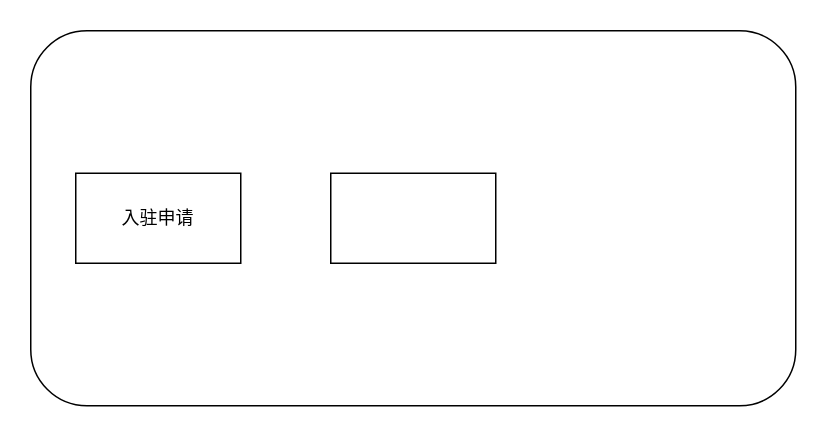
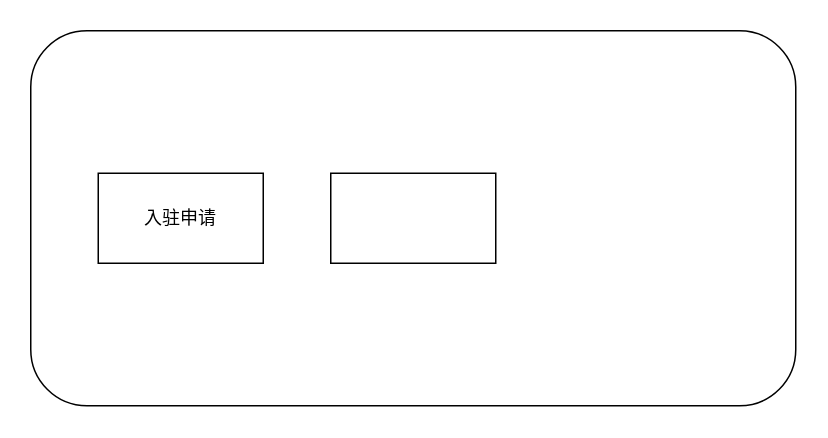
- <mxCell id="3" value="入驻申请" style="rounded=0;whiteSpace=wrap;html=1;" vertex="1" parent="2"><mxGeometry x="30" y="95" width="110" height="60" as="geometry" /></mxCell>
+ <mxCell id="3" value="入驻申请" style="rounded=0;whiteSpace=wrap;html=1;" vertex="1" parent="2"><mxGeometry x="45" y="95" width="110" height="60" as="geometry" /></mxCell>
